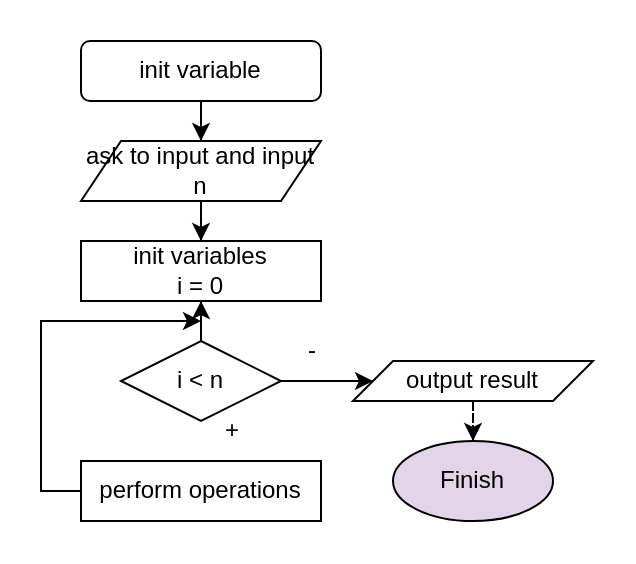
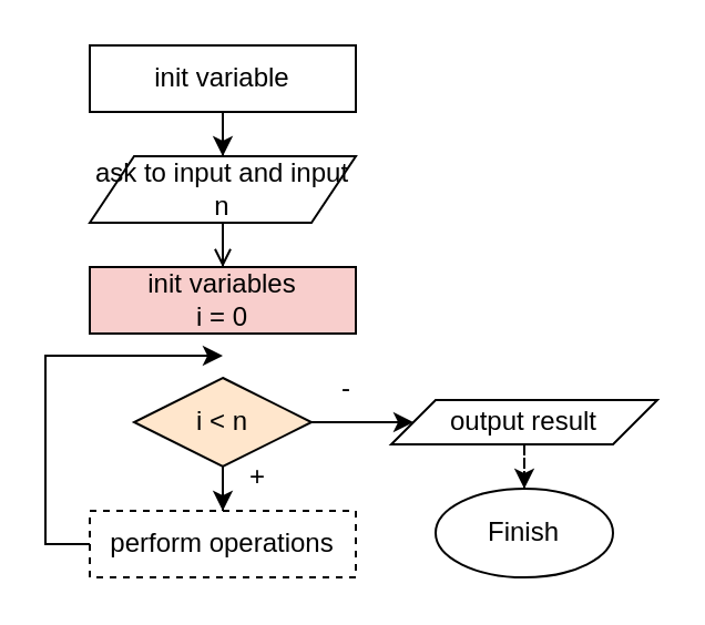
- <mxCell id="3" value="init variable" style="whiteSpace=wrap;html=1;rounded=1;" vertex="1" parent="1"><mxGeometry x="40" y="20" width="120" height="30" as="geometry" /></mxCell>
+ <mxCell id="3" value="init variable" style="whiteSpace=wrap;html=1;" vertex="1" parent="1"><mxGeometry x="40" y="20" width="120" height="30" as="geometry" /></mxCell>
- <mxCell id="4" value="" style="edgeStyle=orthogonalEdgeStyle;rounded=0;orthogonalLoop=1;jettySize=auto;html=1;" edge="1" parent="1" source="5" target="6"><mxGeometry relative="1" as="geometry" /></mxCell>
+ <mxCell id="4" value="" style="edgeStyle=orthogonalEdgeStyle;rounded=0;orthogonalLoop=1;jettySize=auto;html=1;endArrow=open;" edge="1" parent="1" source="5" target="6"><mxGeometry relative="1" as="geometry" /></mxCell>
- <mxCell id="6" value="init variables&lt;div&gt;i = 0&lt;/div&gt;" style="whiteSpace=wrap;html=1;" vertex="1" parent="1"><mxGeometry x="40" y="120" width="120" height="30" as="geometry" /></mxCell>
+ <mxCell id="6" value="init variables&lt;div&gt;i = 0&lt;/div&gt;" style="whiteSpace=wrap;html=1;fillColor=#f8cecc;" vertex="1" parent="1"><mxGeometry x="40" y="120" width="120" height="30" as="geometry" /></mxCell>
- <mxCell id="7" value="" style="edgeStyle=orthogonalEdgeStyle;rounded=0;orthogonalLoop=1;jettySize=auto;html=1;" edge="1" parent="1" source="9" target="6"><mxGeometry relative="1" as="geometry" /></mxCell>
+ <mxCell id="7" value="" style="edgeStyle=orthogonalEdgeStyle;rounded=0;orthogonalLoop=1;jettySize=auto;html=1;" edge="1" parent="1" source="9" target="10"><mxGeometry relative="1" as="geometry" /></mxCell>
- <mxCell id="9" value="i &amp;lt; n" style="rhombus;whiteSpace=wrap;html=1;" vertex="1" parent="1"><mxGeometry x="60" y="170" width="80" height="40" as="geometry" /></mxCell>
+ <mxCell id="9" value="i &amp;lt; n" style="rhombus;whiteSpace=wrap;html=1;fillColor=#ffe6cc;" vertex="1" parent="1"><mxGeometry x="60" y="170" width="80" height="40" as="geometry" /></mxCell>
- <mxCell id="14" value="Finish" style="ellipse;whiteSpace=wrap;html=1;fillColor=#e1d5e7;" vertex="1" parent="1"><mxGeometry x="196" y="220" width="80" height="40" as="geometry" /></mxCell>
+ <mxCell id="14" value="Finish" style="ellipse;whiteSpace=wrap;html=1;" vertex="1" parent="1"><mxGeometry x="196" y="220" width="80" height="40" as="geometry" /></mxCell>
- <mxCell id="10" value="perform operations" style="whiteSpace=wrap;html=1;" vertex="1" parent="1"><mxGeometry x="40" y="230" width="120" height="30" as="geometry" /></mxCell>
+ <mxCell id="10" value="perform operations" style="whiteSpace=wrap;html=1;dashed=1;" vertex="1" parent="1"><mxGeometry x="40" y="230" width="120" height="30" as="geometry" /></mxCell>
